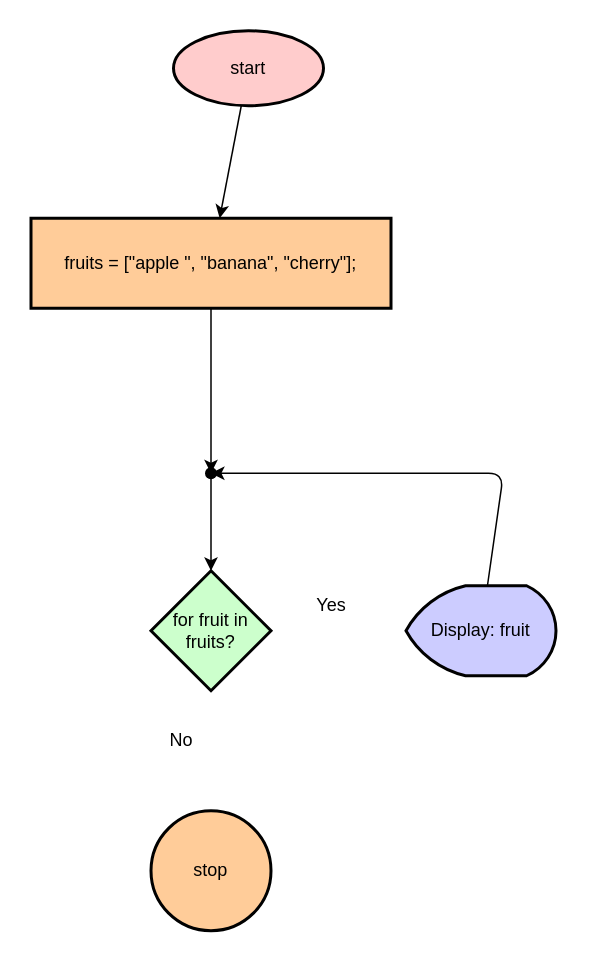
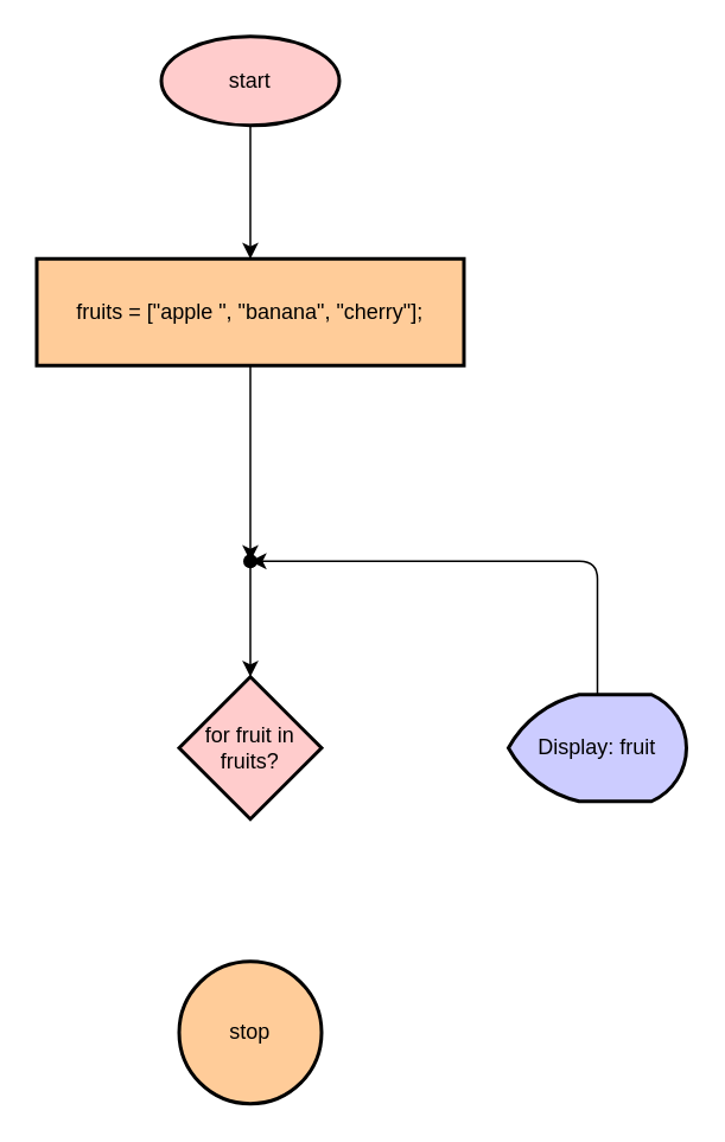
- <mxCell id="3" value="start" style="strokeWidth=2;html=1;shape=mxgraph.flowchart.start_2;whiteSpace=wrap;fillColor=#FFCCCC;" vertex="1" parent="1"><mxGeometry x="115" y="20" width="100" height="50" as="geometry" /></mxCell>
+ <mxCell id="3" value="start" style="strokeWidth=2;html=1;shape=mxgraph.flowchart.start_2;whiteSpace=wrap;fillColor=#FFCCCC;" vertex="1" parent="1"><mxGeometry x="90" y="20" width="100" height="50" as="geometry" /></mxCell>
- <mxCell id="11" value="Yes" style="text;html=1;align=center;verticalAlign=middle;resizable=0;points=[];autosize=1;strokeColor=none;fillColor=none;" vertex="1" parent="1"><mxGeometry x="200" y="388" width="40" height="30" as="geometry" /></mxCell>
- <mxCell id="8" value="for fruit in fruits?" style="rhombus;whiteSpace=wrap;html=1;sketch=0;pointerEvents=1;resizable=0;strokeWidth=2;fillColor=#CCFFCC;" vertex="1" parent="1"><mxGeometry x="100" y="380" width="80" height="80" as="geometry" /></mxCell>
+ <mxCell id="8" value="for fruit in fruits?" style="rhombus;whiteSpace=wrap;html=1;sketch=0;pointerEvents=1;resizable=0;strokeWidth=2;fillColor=#ffcccc;" vertex="1" parent="1"><mxGeometry x="100" y="380" width="80" height="80" as="geometry" /></mxCell>
- <mxCell id="10" value="Display: fruit" style="strokeWidth=2;html=1;shape=mxgraph.flowchart.display;whiteSpace=wrap;fillColor=#CCCCFF;" vertex="1" parent="1"><mxGeometry x="270" y="390" width="100" height="60" as="geometry" /></mxCell>
+ <mxCell id="10" value="Display: fruit" style="strokeWidth=2;html=1;shape=mxgraph.flowchart.display;whiteSpace=wrap;fillColor=#CCCCFF;" vertex="1" parent="1"><mxGeometry x="285" y="390" width="100" height="60" as="geometry" /></mxCell>
- <mxCell id="12" value="No" style="text;html=1;align=center;verticalAlign=middle;resizable=0;points=[];autosize=1;strokeColor=none;fillColor=none;" vertex="1" parent="1"><mxGeometry x="100" y="478" width="40" height="30" as="geometry" /></mxCell>
